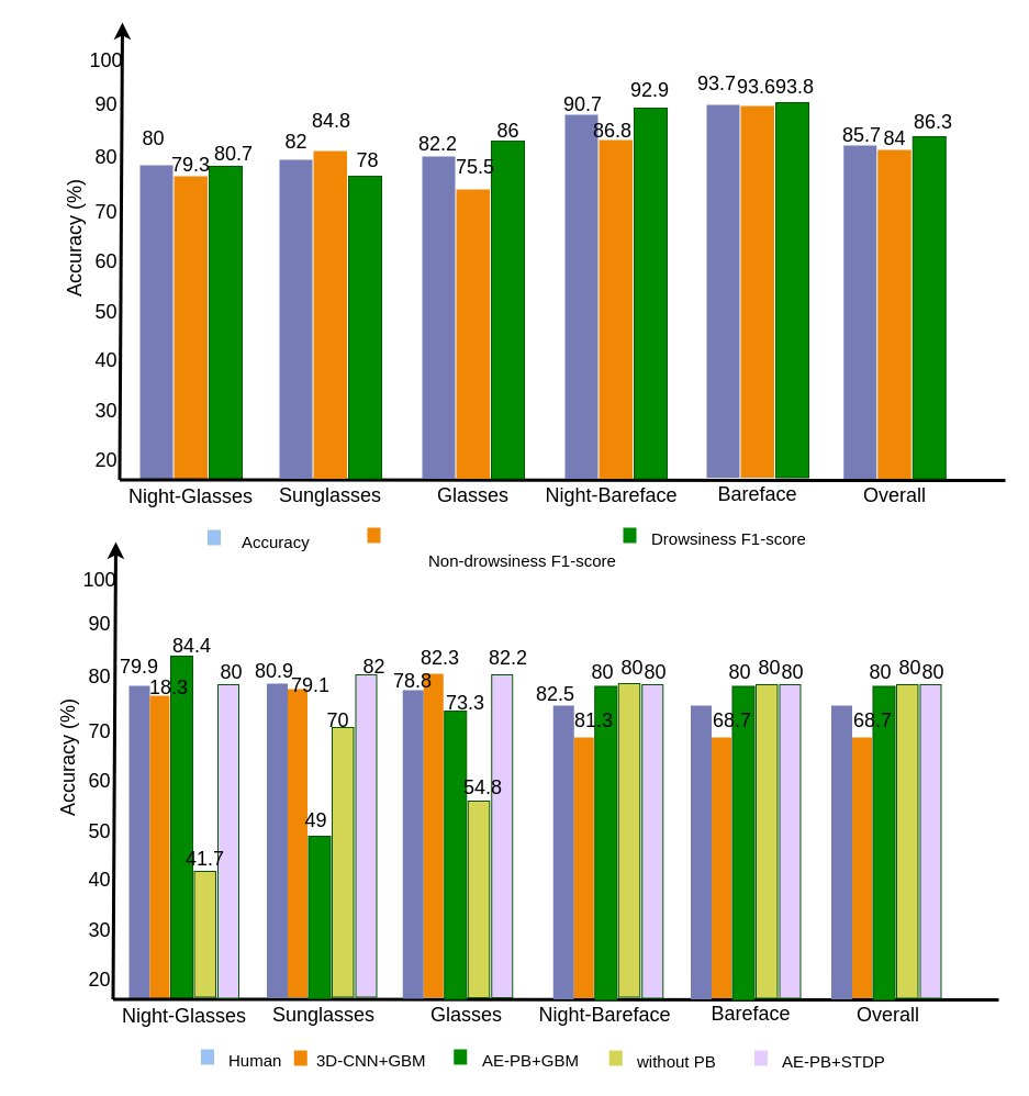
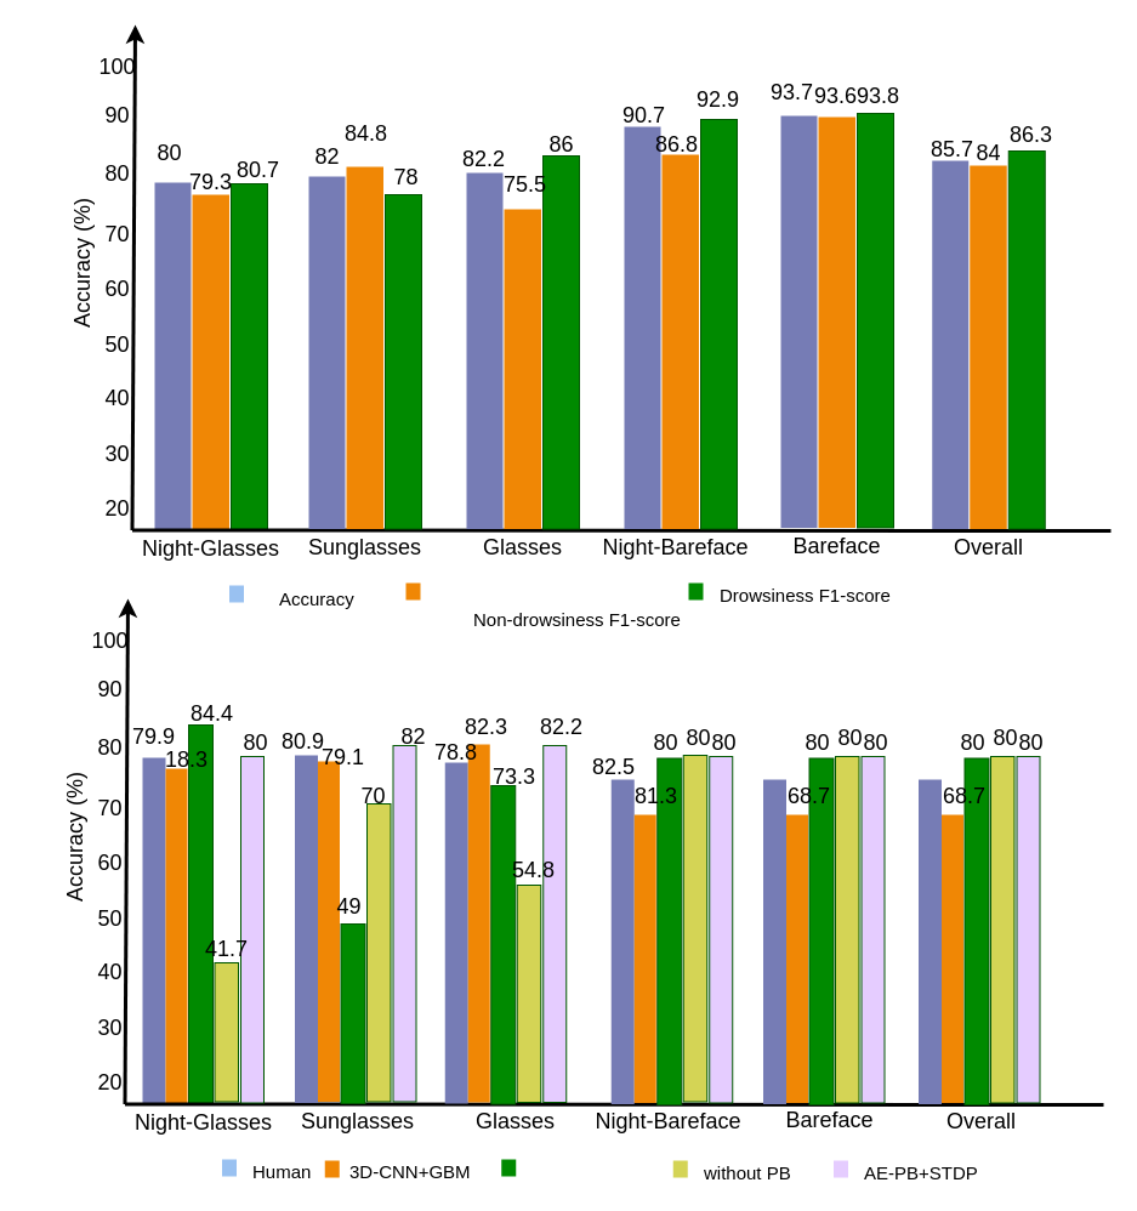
- <mxCell id="69" value="Accuracy" style="text;spacingTop=-5;html=1;points=[];fontSize=15;" vertex="1" parent="1"><mxGeometry x="218.25" y="483" width="80" height="20" as="geometry" /></mxCell>
+ <mxCell id="69" value="Accuracy" style="text;spacingTop=-5;html=1;points=[];fontSize=15;" vertex="1" parent="1"><mxGeometry x="228.25" y="483" width="80" height="20" as="geometry" /></mxCell>
- <mxCell id="28" value="AE-PB+GBM" style="text;spacingTop=-5;html=1;points=[];fontSize=15;" vertex="1" parent="1"><mxGeometry x="436.5" y="955" width="80" height="20" as="geometry" /></mxCell>
